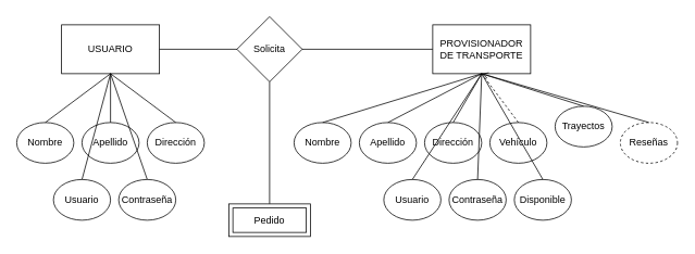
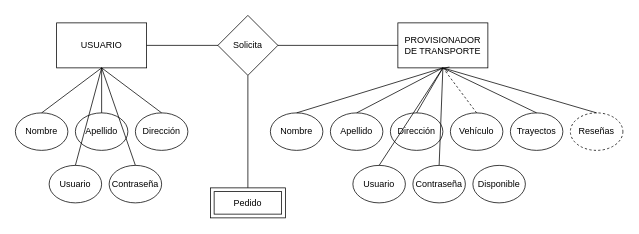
- <mxCell id="14" value="Trayectos" style="ellipse;whiteSpace=wrap;html=1;" vertex="1" parent="1"><mxGeometry x="680" y="130" width="70" height="50" as="geometry" /></mxCell>
+ <mxCell id="14" value="Trayectos" style="ellipse;whiteSpace=wrap;html=1;" vertex="1" parent="1"><mxGeometry x="680" y="150" width="70" height="50" as="geometry" /></mxCell>
- <mxCell id="33" value="" style="endArrow=none;html=1;rounded=0;entryX=0.5;entryY=1;entryDx=0;entryDy=0;exitX=0.5;exitY=0;exitDx=0;exitDy=0;" edge="1" parent="1" source="32" target="3"><mxGeometry width="50" height="50" relative="1" as="geometry"><mxPoint x="420" y="340" as="sourcePoint" /><mxPoint x="470" y="290" as="targetPoint" /></mxGeometry></mxCell>
